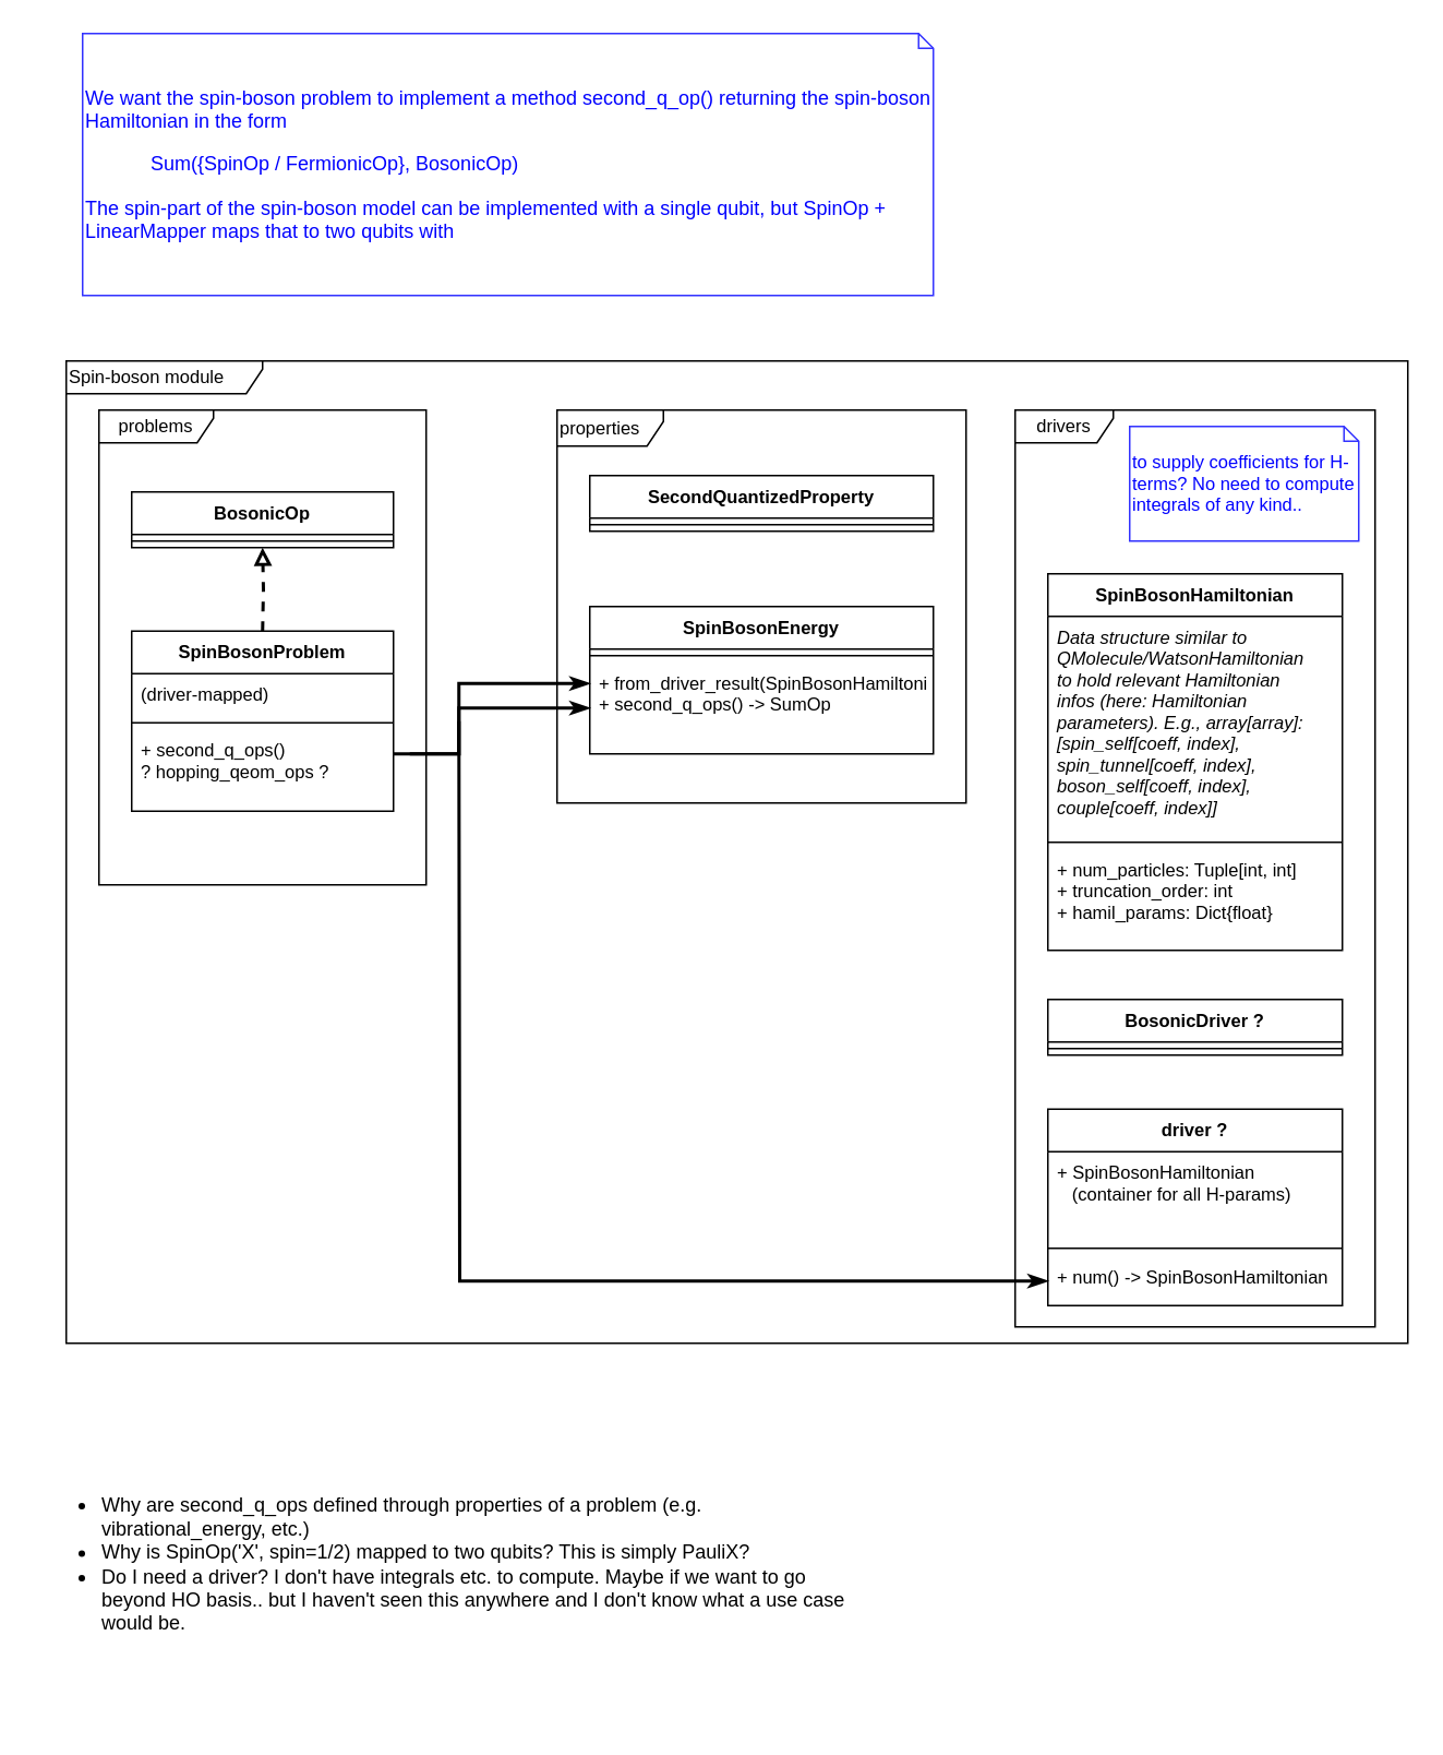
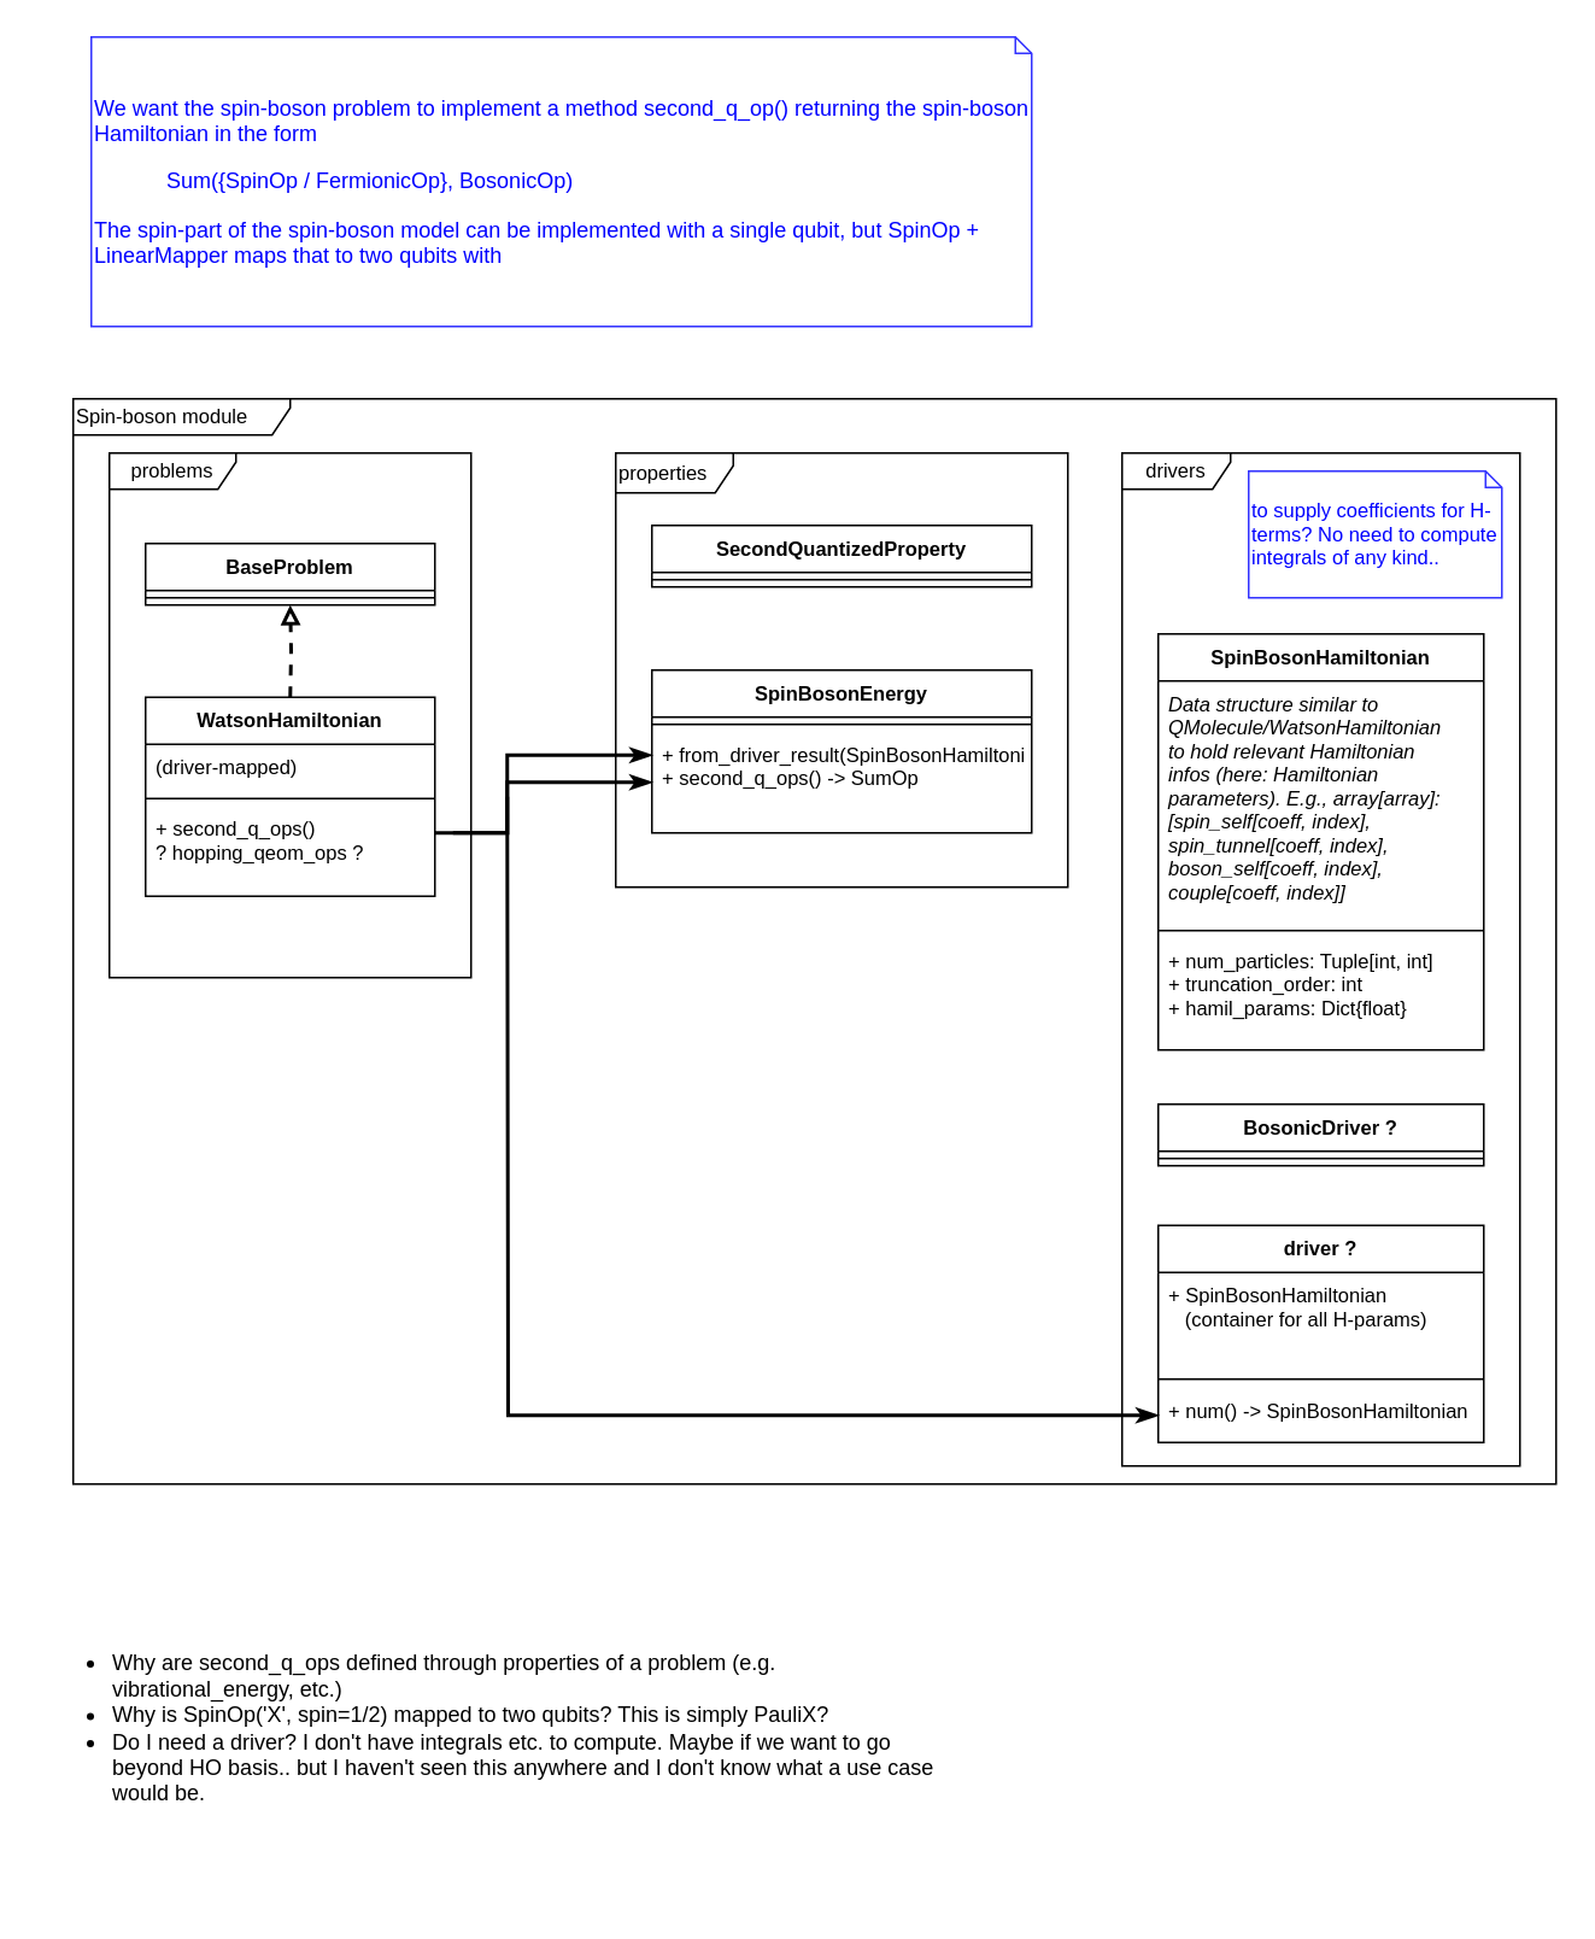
- <mxCell id="6" value="BosonicOp" style="swimlane;fontStyle=1;align=center;verticalAlign=top;childLayout=stackLayout;horizontal=1;startSize=26;horizontalStack=0;resizeParent=1;resizeParentMax=0;resizeLast=0;collapsible=1;marginBottom=0;fontSize=11;" parent="1" vertex="1"><mxGeometry x="80" y="300" width="160" height="34" as="geometry" /></mxCell>
+ <mxCell id="6" value="BaseProblem" style="swimlane;fontStyle=1;align=center;verticalAlign=top;childLayout=stackLayout;horizontal=1;startSize=26;horizontalStack=0;resizeParent=1;resizeParentMax=0;resizeLast=0;collapsible=1;marginBottom=0;fontSize=11;" parent="1" vertex="1"><mxGeometry x="80" y="300" width="160" height="34" as="geometry" /></mxCell>
- <mxCell id="9" value="SpinBosonProblem" style="swimlane;fontStyle=1;align=center;verticalAlign=top;childLayout=stackLayout;horizontal=1;startSize=26;horizontalStack=0;resizeParent=1;resizeParentMax=0;resizeLast=0;collapsible=1;marginBottom=0;fontSize=11;" parent="1" vertex="1"><mxGeometry x="80" y="385" width="160" height="110" as="geometry" /></mxCell>
+ <mxCell id="9" value="WatsonHamiltonian" style="swimlane;fontStyle=1;align=center;verticalAlign=top;childLayout=stackLayout;horizontal=1;startSize=26;horizontalStack=0;resizeParent=1;resizeParentMax=0;resizeLast=0;collapsible=1;marginBottom=0;fontSize=11;" parent="1" vertex="1"><mxGeometry x="80" y="385" width="160" height="110" as="geometry" /></mxCell>
